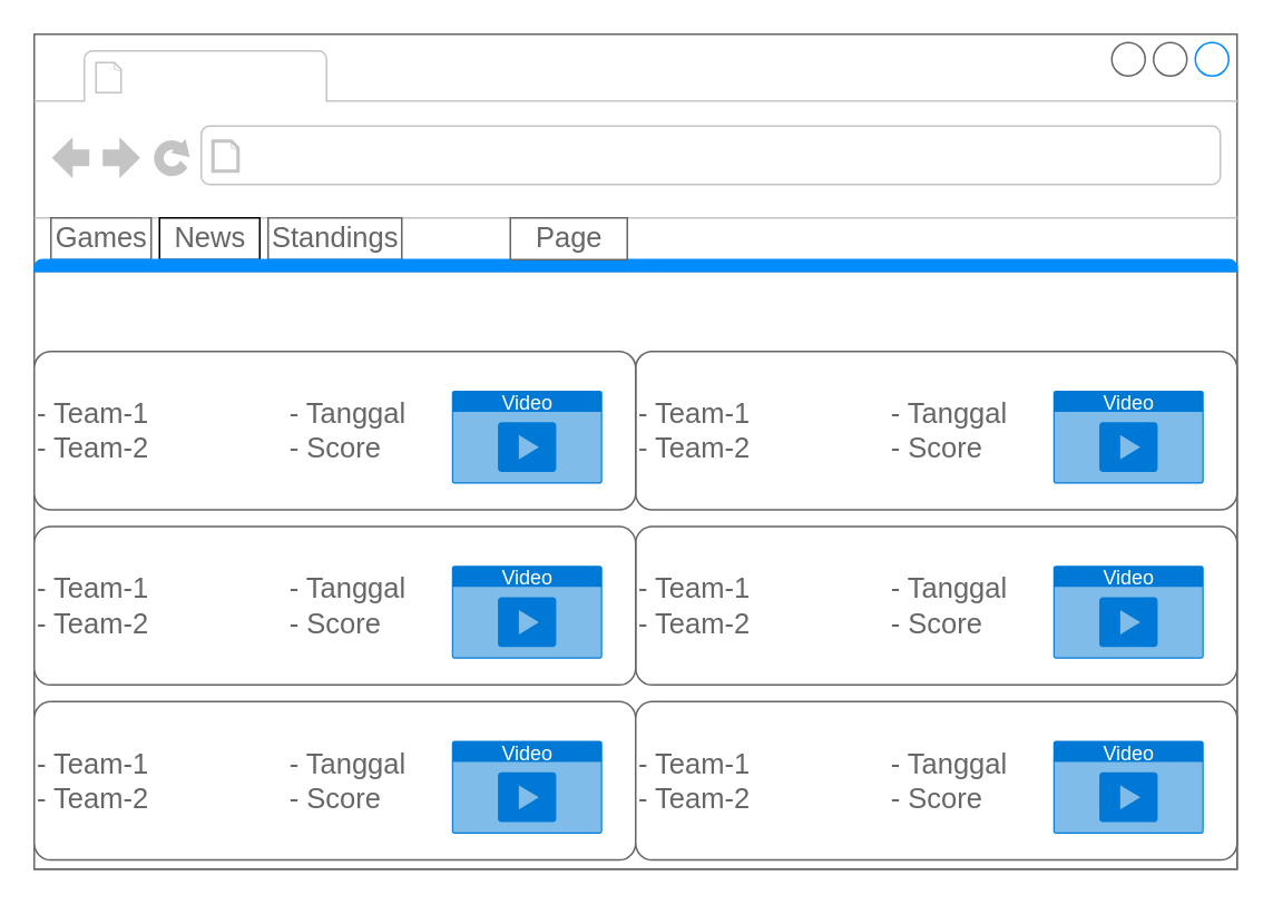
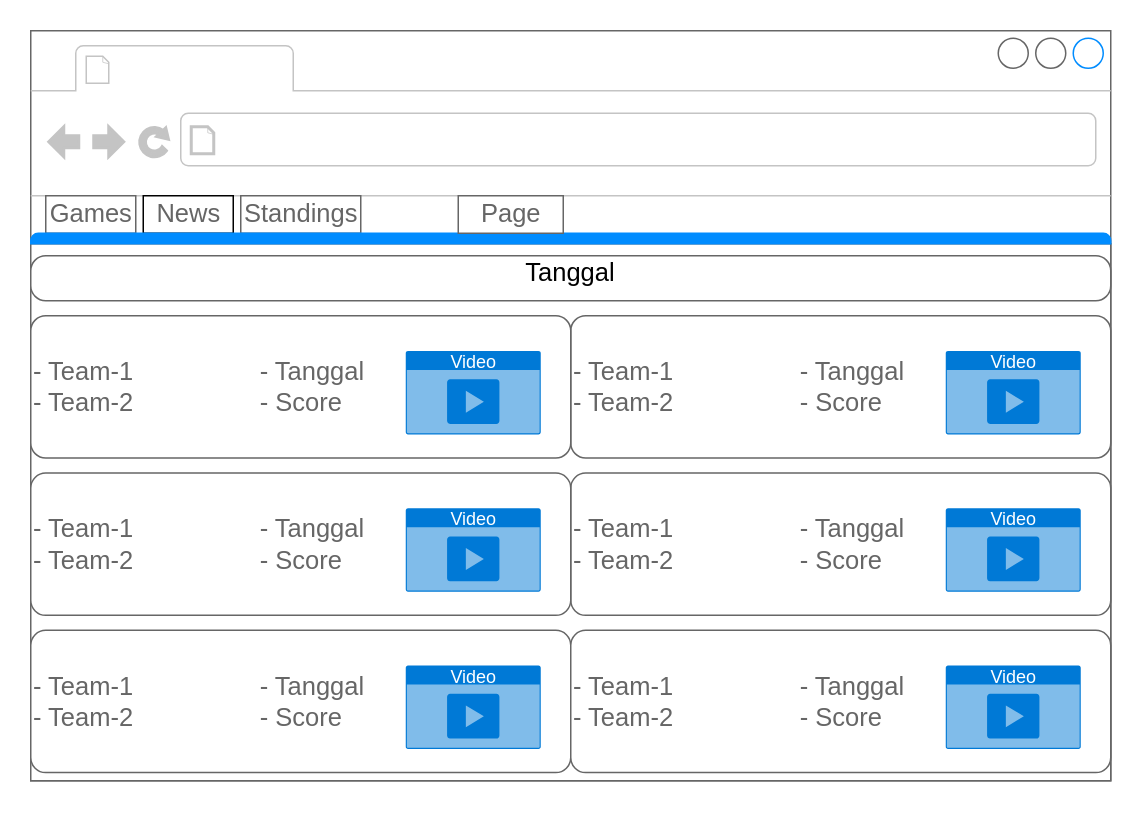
+ <mxCell id="8" value="Tanggal" style="shape=mxgraph.mockup.containers.marginRect;rectMarginTop=10;strokeColor=#666666;strokeWidth=1;dashed=0;rounded=1;arcSize=5;recursiveResize=0;fontSize=17;" parent="3" vertex="1"><mxGeometry y="30" width="720" height="40" as="geometry" /></mxCell>
